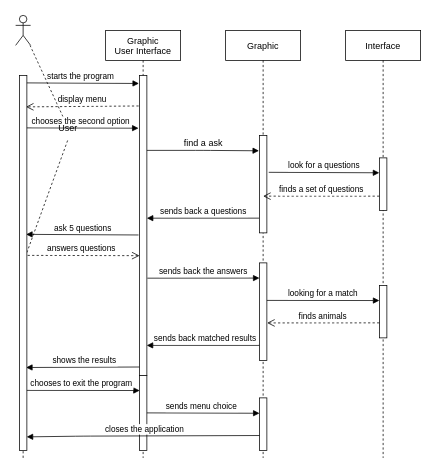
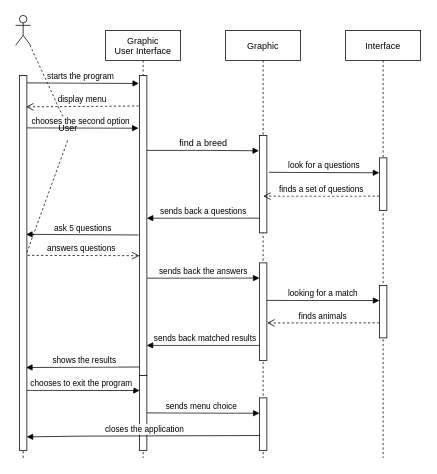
- <mxCell id="18" value="find a ask" style="text;html=1;align=center;verticalAlign=middle;resizable=0;points=[];autosize=1;strokeColor=none;fillColor=none;" vertex="1" parent="1"><mxGeometry x="225" y="175" width="90" height="30" as="geometry" /></mxCell>
+ <mxCell id="18" value="find a breed" style="text;html=1;align=center;verticalAlign=middle;resizable=0;points=[];autosize=1;strokeColor=none;fillColor=none;" vertex="1" parent="1"><mxGeometry x="225" y="175" width="90" height="30" as="geometry" /></mxCell>
